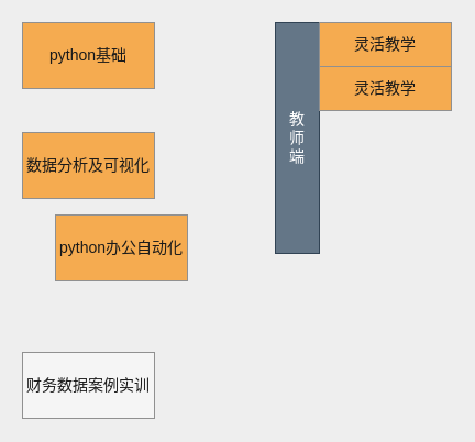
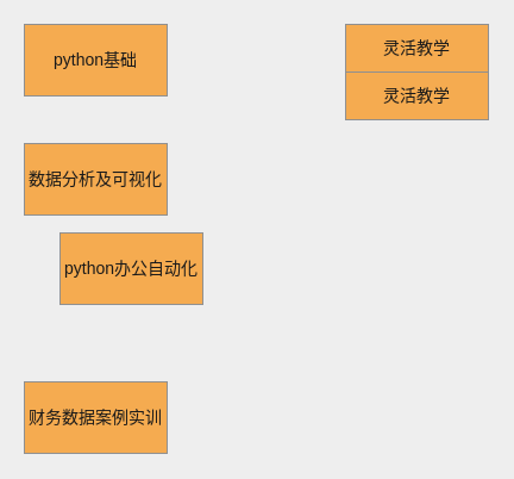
- <mxCell id="6" value="教&lt;br style=&quot;font-size: 14px;&quot;&gt;师&lt;br style=&quot;font-size: 14px;&quot;&gt;端" style="rounded=0;whiteSpace=wrap;html=1;sketch=0;align=center;verticalAlign=middle;fillColor=#647687;strokeColor=#314354;fontSize=14;fontColor=#ffffff;" vertex="1" parent="1"><mxGeometry x="250" y="20" width="40" height="210" as="geometry" /></mxCell>
- <mxCell id="5" value="财务数据案例实训" style="rounded=0;whiteSpace=wrap;html=1;sketch=0;fontColor=#1A1A1A;strokeColor=#909090;fillColor=#f5f5f5;fontSize=14;" vertex="1" parent="1"><mxGeometry x="20" y="320" width="120" height="60" as="geometry" /></mxCell>
+ <mxCell id="5" value="财务数据案例实训" style="rounded=0;whiteSpace=wrap;html=1;sketch=0;fontColor=#1A1A1A;strokeColor=#909090;fillColor=#F5AB50;fontSize=14;" vertex="1" parent="1"><mxGeometry x="20" y="320" width="120" height="60" as="geometry" /></mxCell>
